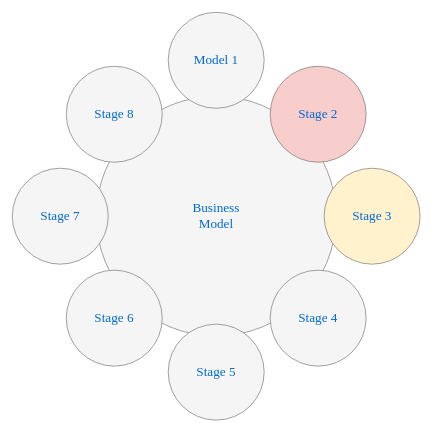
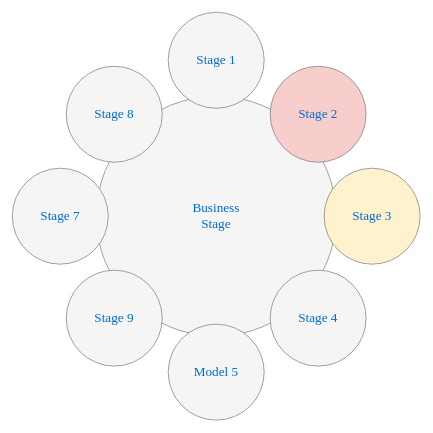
- <mxCell id="3" value="Model 1" style="ellipse;whiteSpace=wrap;html=1;rounded=0;shadow=0;dashed=0;comic=0;fontFamily=Verdana;fontSize=22;fontColor=#0069D1;fillColor=#f5f5f5;strokeColor=#666666;" parent="1" vertex="1"><mxGeometry x="280" y="20" width="160" height="160" as="geometry" /></mxCell>
+ <mxCell id="3" value="Stage 1" style="ellipse;whiteSpace=wrap;html=1;rounded=0;shadow=0;dashed=0;comic=0;fontFamily=Verdana;fontSize=22;fontColor=#0069D1;fillColor=#f5f5f5;strokeColor=#666666;" parent="1" vertex="1"><mxGeometry x="280" y="20" width="160" height="160" as="geometry" /></mxCell>
- <mxCell id="2" value="Business&lt;div&gt;Model&lt;/div&gt;" style="ellipse;whiteSpace=wrap;html=1;rounded=0;shadow=0;dashed=0;comic=0;fontFamily=Verdana;fontSize=22;fontColor=#0069D1;fillColor=#f5f5f5;strokeColor=#666666;" parent="1" vertex="1"><mxGeometry x="160" y="160" width="400" height="400" as="geometry" /></mxCell>
+ <mxCell id="2" value="Business&lt;div&gt;Stage&lt;/div&gt;" style="ellipse;whiteSpace=wrap;html=1;rounded=0;shadow=0;dashed=0;comic=0;fontFamily=Verdana;fontSize=22;fontColor=#0069D1;fillColor=#f5f5f5;strokeColor=#666666;" parent="1" vertex="1"><mxGeometry x="160" y="160" width="400" height="400" as="geometry" /></mxCell>
- <mxCell id="10" value="Stage 6" style="ellipse;whiteSpace=wrap;html=1;rounded=0;shadow=0;dashed=0;comic=0;fontFamily=Verdana;fontSize=22;fontColor=#0069D1;fillColor=#f5f5f5;strokeColor=#666666;" parent="1" vertex="1"><mxGeometry x="110" y="450" width="160" height="160" as="geometry" /></mxCell>
+ <mxCell id="10" value="Stage 9" style="ellipse;whiteSpace=wrap;html=1;rounded=0;shadow=0;dashed=0;comic=0;fontFamily=Verdana;fontSize=22;fontColor=#0069D1;fillColor=#f5f5f5;strokeColor=#666666;" parent="1" vertex="1"><mxGeometry x="110" y="450" width="160" height="160" as="geometry" /></mxCell>
- <mxCell id="4" value="Stage 5" style="ellipse;whiteSpace=wrap;html=1;rounded=0;shadow=0;dashed=0;comic=0;fontFamily=Verdana;fontSize=22;fontColor=#0069D1;fillColor=#f5f5f5;strokeColor=#666666;" parent="1" vertex="1"><mxGeometry x="280" y="540" width="160" height="160" as="geometry" /></mxCell>
+ <mxCell id="4" value="Model 5" style="ellipse;whiteSpace=wrap;html=1;rounded=0;shadow=0;dashed=0;comic=0;fontFamily=Verdana;fontSize=22;fontColor=#0069D1;fillColor=#f5f5f5;strokeColor=#666666;" parent="1" vertex="1"><mxGeometry x="280" y="540" width="160" height="160" as="geometry" /></mxCell>
